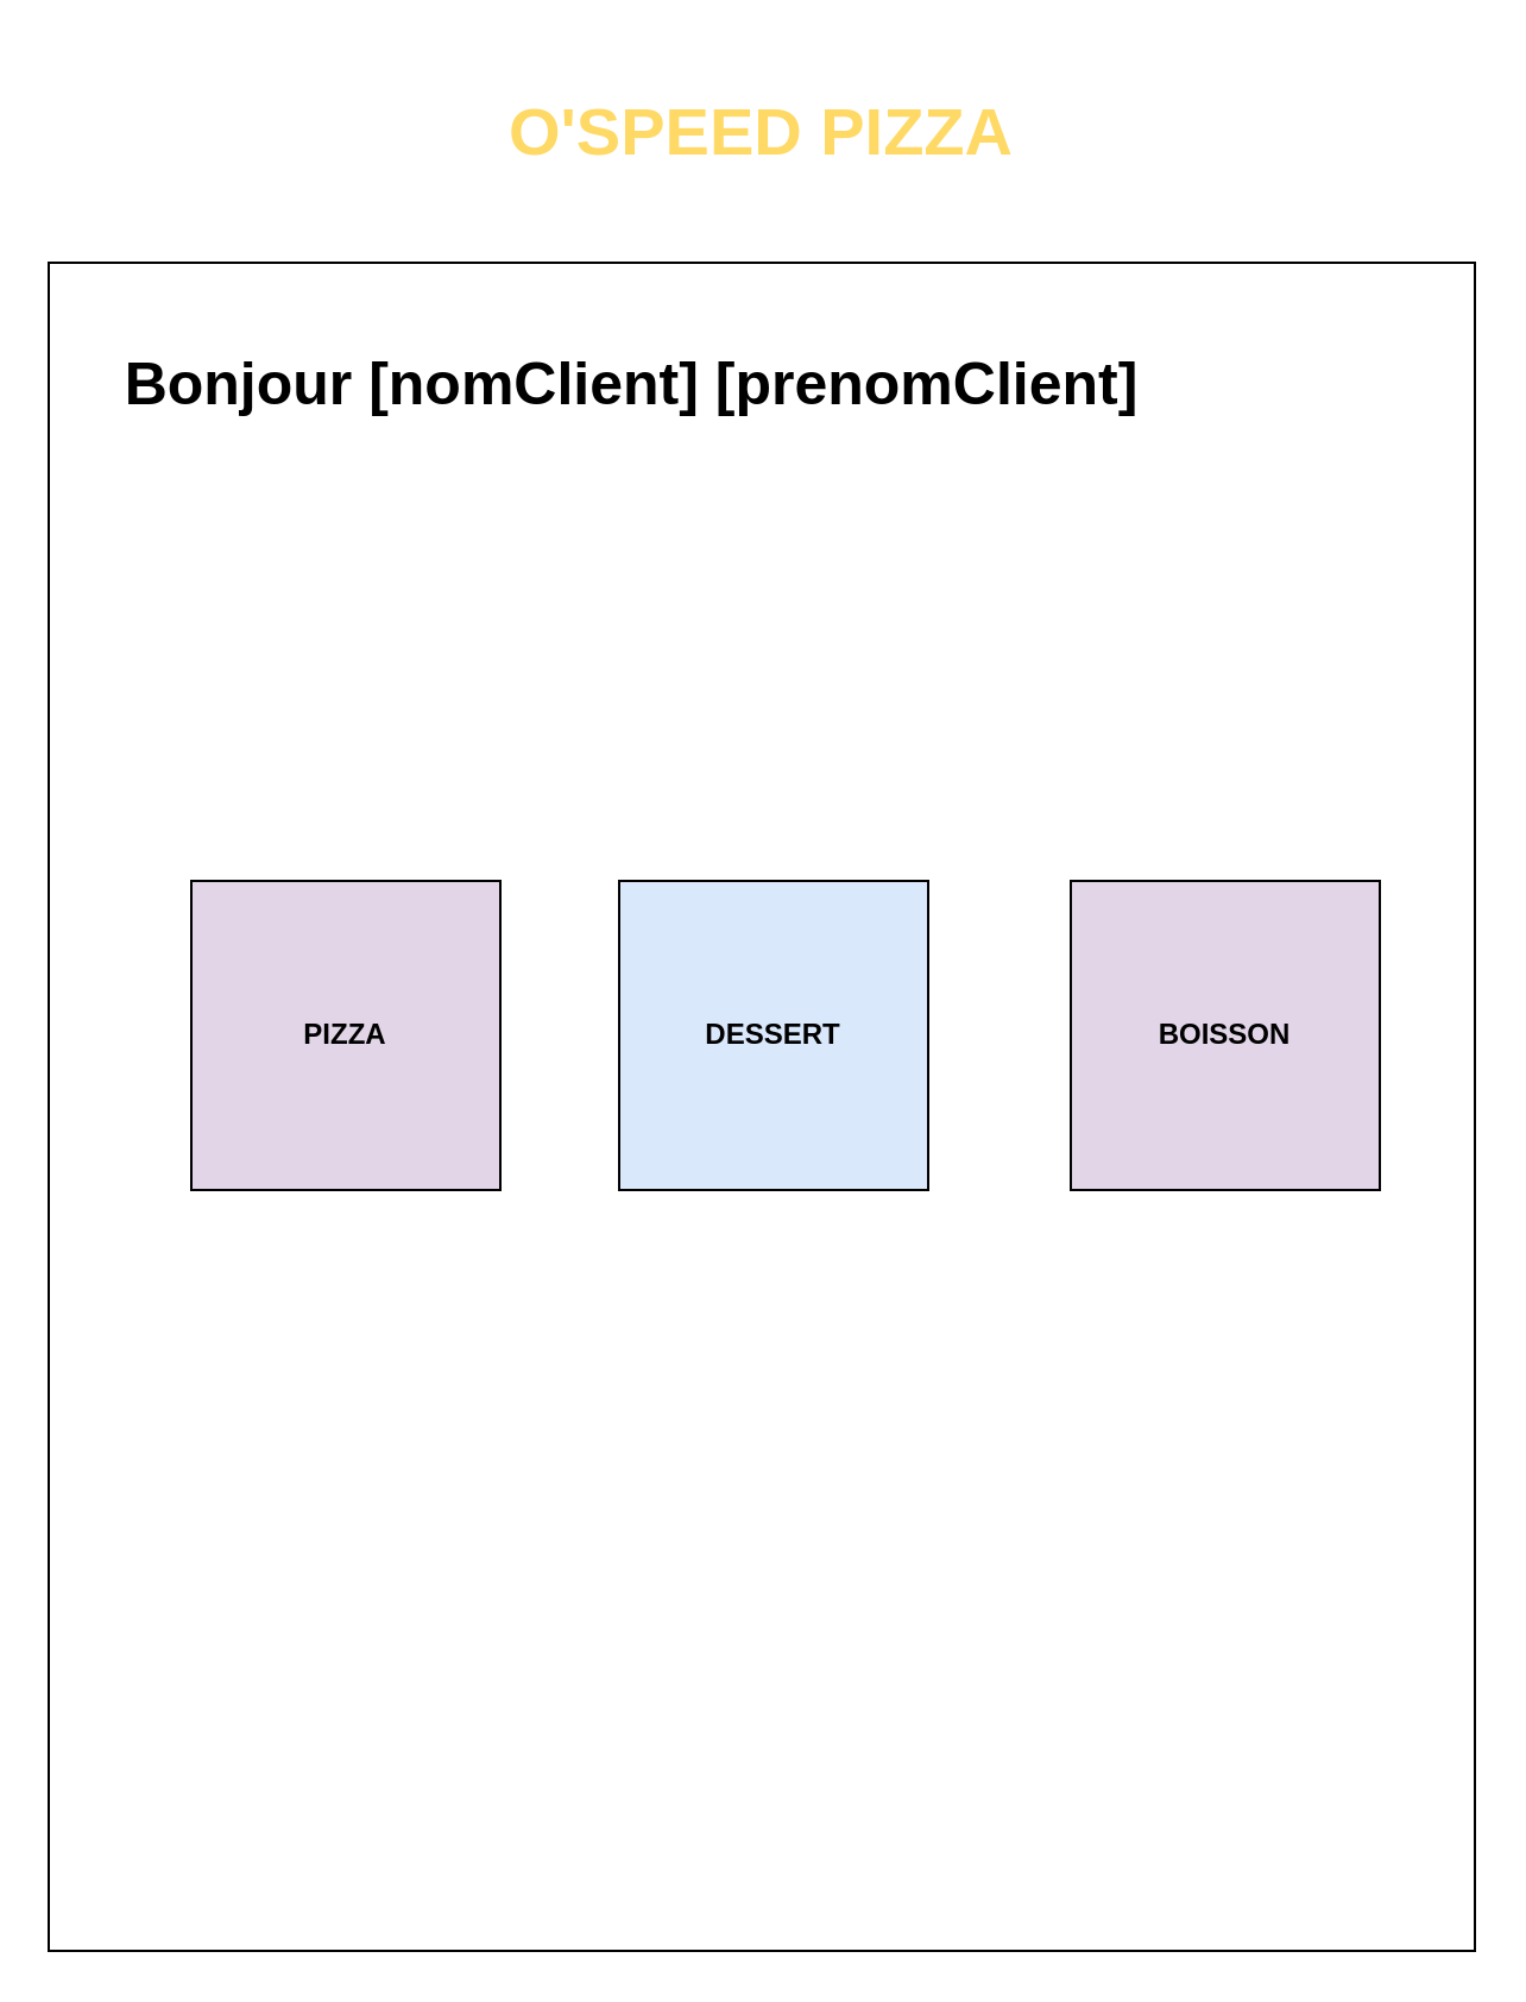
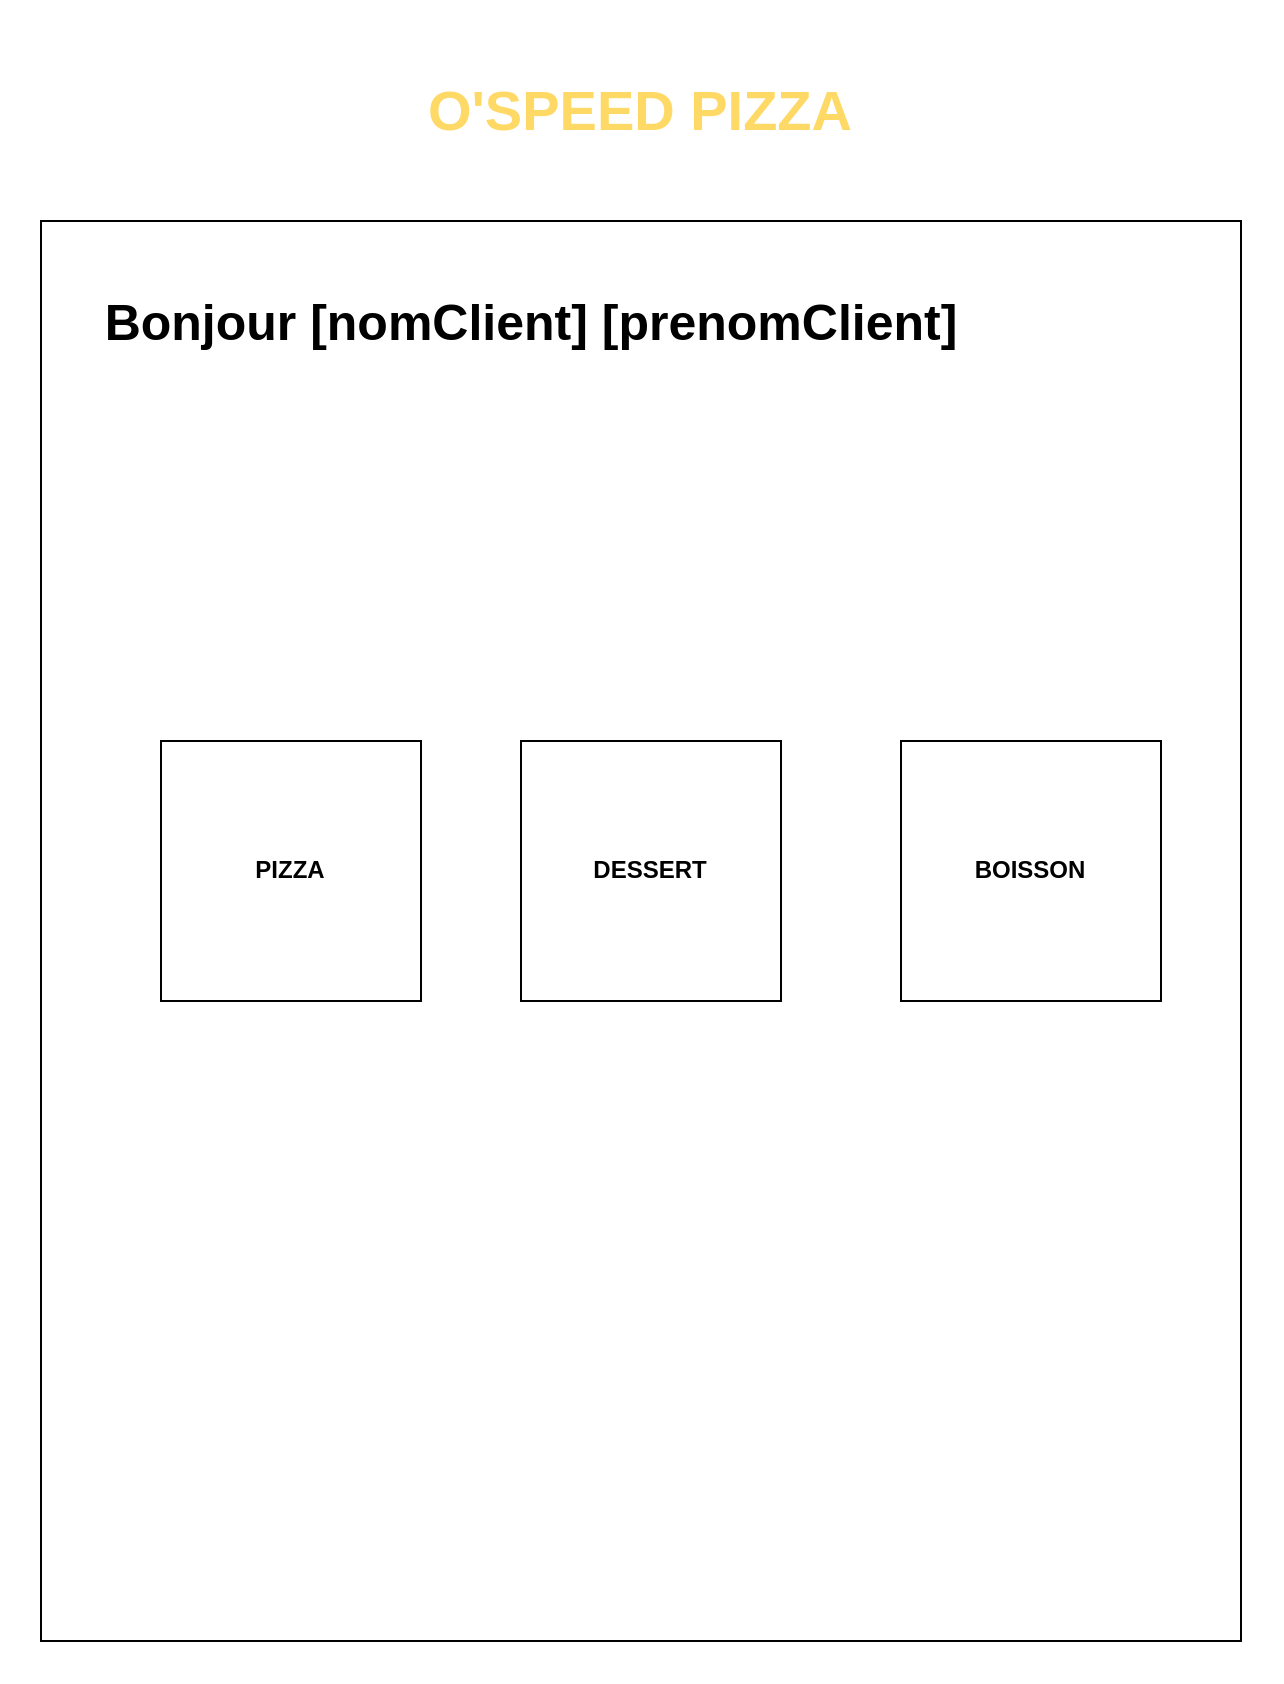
- <mxCell id="5" value="&lt;b&gt;PIZZA&lt;/b&gt;" style="whiteSpace=wrap;html=1;aspect=fixed;fillColor=#e1d5e7;" vertex="1" parent="1"><mxGeometry x="80" y="370" width="130" height="130" as="geometry" /></mxCell>
+ <mxCell id="5" value="&lt;b&gt;PIZZA&lt;/b&gt;" style="whiteSpace=wrap;html=1;aspect=fixed;" vertex="1" parent="1"><mxGeometry x="80" y="370" width="130" height="130" as="geometry" /></mxCell>
- <mxCell id="6" value="&lt;b&gt;DESSERT&lt;/b&gt;" style="whiteSpace=wrap;html=1;aspect=fixed;fillColor=#dae8fc;" vertex="1" parent="1"><mxGeometry x="260" y="370" width="130" height="130" as="geometry" /></mxCell>
+ <mxCell id="6" value="&lt;b&gt;DESSERT&lt;/b&gt;" style="whiteSpace=wrap;html=1;aspect=fixed;" vertex="1" parent="1"><mxGeometry x="260" y="370" width="130" height="130" as="geometry" /></mxCell>
- <mxCell id="7" value="&lt;b&gt;BOISSON&lt;/b&gt;" style="whiteSpace=wrap;html=1;aspect=fixed;fillColor=#e1d5e7;" vertex="1" parent="1"><mxGeometry x="450" y="370" width="130" height="130" as="geometry" /></mxCell>
+ <mxCell id="7" value="&lt;b&gt;BOISSON&lt;/b&gt;" style="whiteSpace=wrap;html=1;aspect=fixed;" vertex="1" parent="1"><mxGeometry x="450" y="370" width="130" height="130" as="geometry" /></mxCell>
